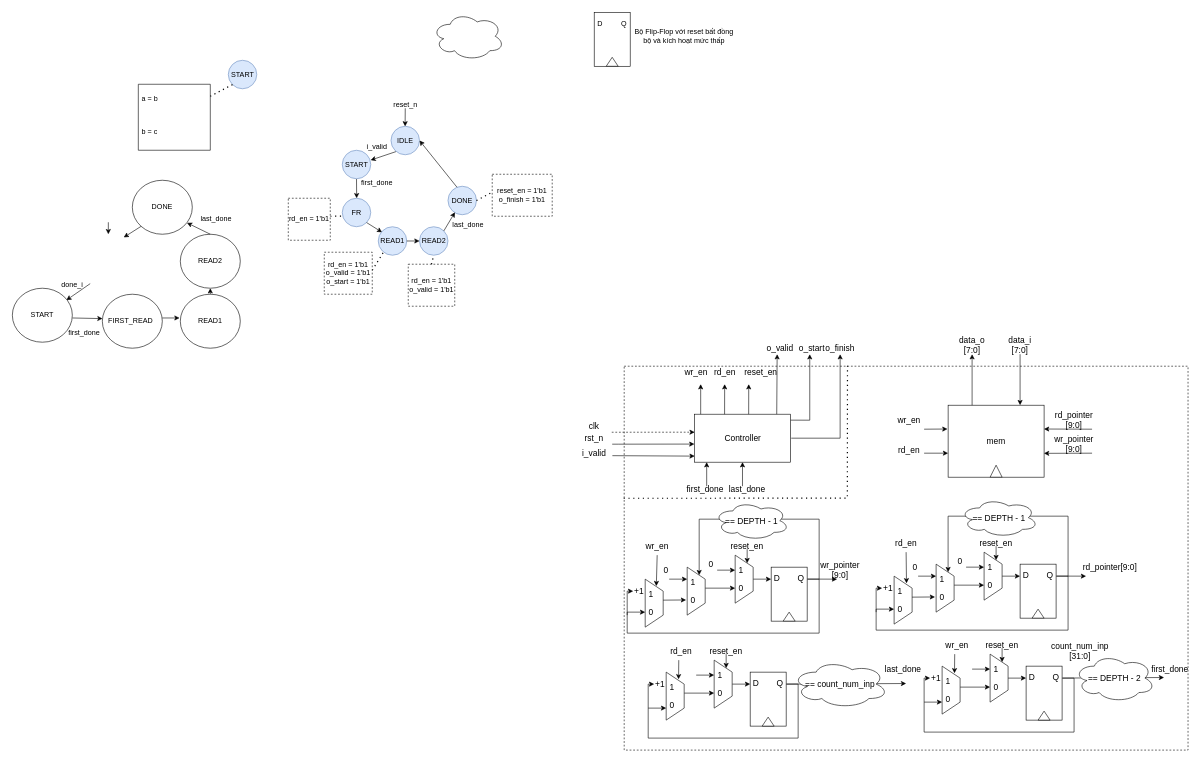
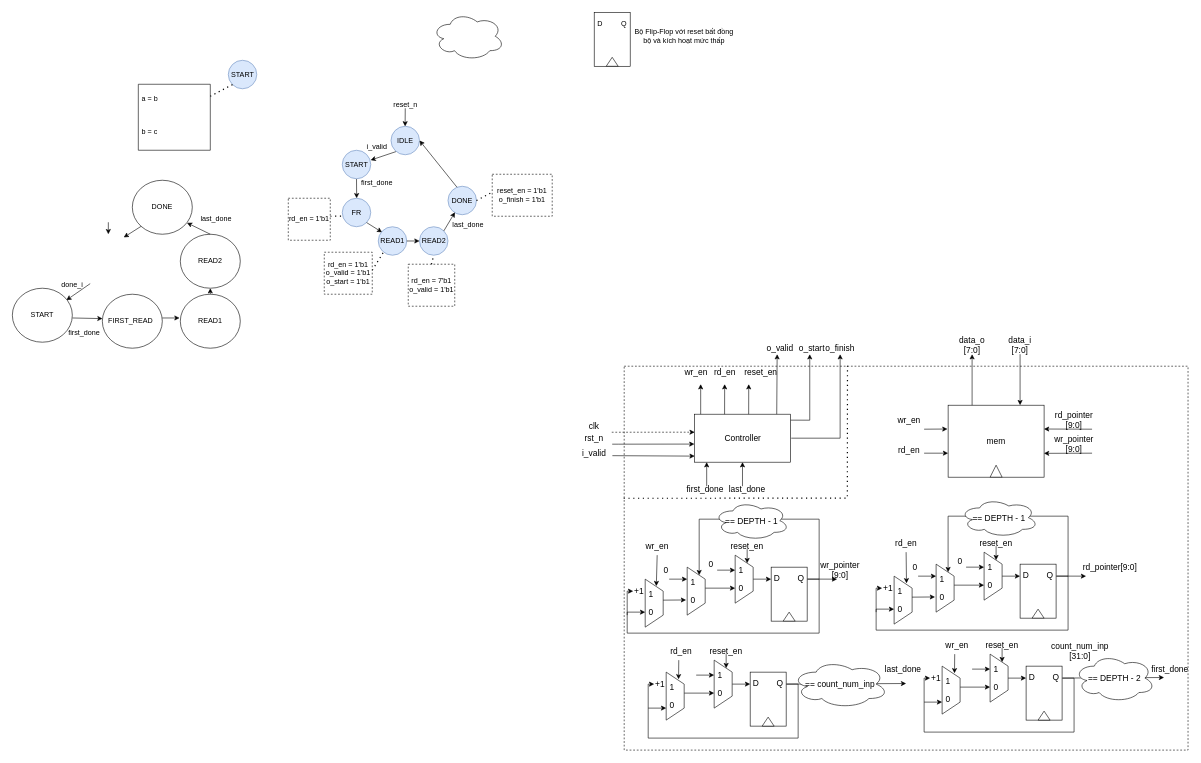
- <mxCell id="211" value="rd_en = 1'b1&lt;br&gt;o_valid = 1'b1" style="rounded=0;whiteSpace=wrap;html=1;dashed=1;" parent="1" vertex="1"><mxGeometry x="680" y="440" width="77.5" height="70" as="geometry" /></mxCell>
+ <mxCell id="211" value="rd_en = 7'b1&lt;br&gt;o_valid = 1'b1" style="rounded=0;whiteSpace=wrap;html=1;dashed=1;" parent="1" vertex="1"><mxGeometry x="680" y="440" width="77.5" height="70" as="geometry" /></mxCell>
